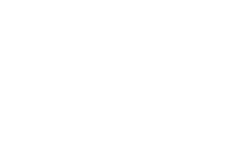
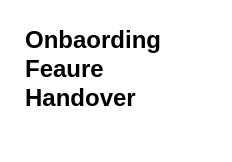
+ <mxCell id="2" value="&lt;h1&gt;Onbaording Feaure Handover&amp;nbsp;&lt;/h1&gt;" style="text;html=1;strokeColor=none;fillColor=none;spacing=5;spacingTop=-20;whiteSpace=wrap;overflow=hidden;rounded=0;" vertex="1" parent="1"><mxGeometry x="20" y="20" width="190" height="120" as="geometry" /></mxCell>
